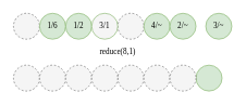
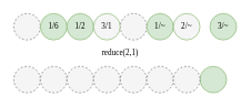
- <mxCell id="4" value="4/~" style="ellipse;whiteSpace=wrap;html=1;fillColor=#d5e8d4;strokeColor=#82b366;fontFamily=Lucida Console;" parent="1" vertex="1"><mxGeometry x="220" width="40" height="40" as="geometry" y="20" /></mxCell>
+ <mxCell id="4" value="1/~" style="ellipse;whiteSpace=wrap;html=1;fillColor=#d5e8d4;strokeColor=#82b366;fontFamily=Lucida Console;" parent="1" vertex="1"><mxGeometry x="220" width="40" height="40" as="geometry" y="20" /></mxCell>
- <mxCell id="7" value="2/~" style="ellipse;whiteSpace=wrap;html=1;fillColor=#d5e8d4;strokeColor=#82b366;fontFamily=Lucida Console;" parent="1" vertex="1"><mxGeometry x="260" width="40" height="40" as="geometry" y="20" /></mxCell>
+ <mxCell id="7" value="2/~" style="ellipse;whiteSpace=wrap;html=1;fillColor=#f5f5f5;strokeColor=#82b366;fontFamily=Lucida Console;" parent="1" vertex="1"><mxGeometry x="260" width="40" height="40" as="geometry" y="20" /></mxCell>
- <mxCell id="9" value="reduce(8,1)" style="rounded=0;whiteSpace=wrap;html=1;fontFamily=Lucida Console;fillColor=none;strokeColor=none;" vertex="1" parent="1"><mxGeometry x="100" y="60" width="160" height="40" as="geometry" /></mxCell>
+ <mxCell id="9" value="reduce(2,1)" style="rounded=0;whiteSpace=wrap;html=1;fontFamily=Lucida Console;fillColor=none;strokeColor=none;" vertex="1" parent="1"><mxGeometry x="100" y="60" width="160" height="40" as="geometry" /></mxCell>
